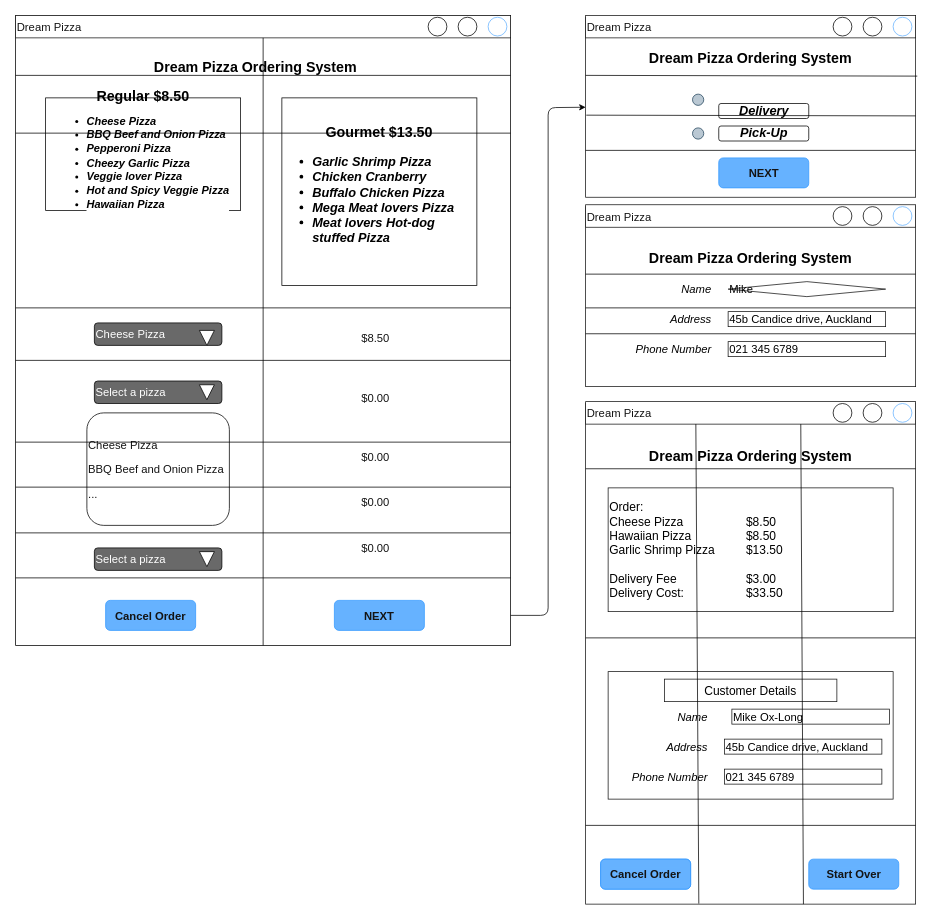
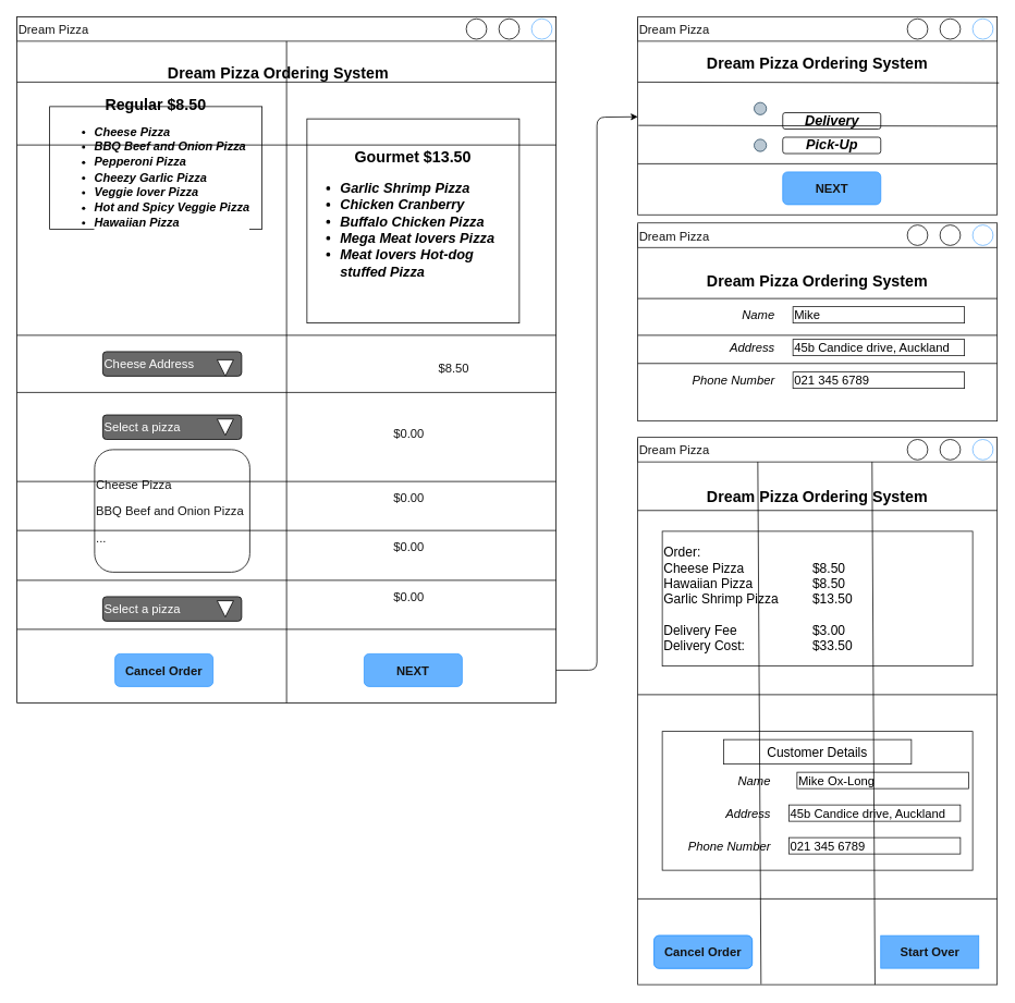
- <mxCell id="16" value="&lt;font style=&quot;font-size: 19px&quot;&gt;&lt;b&gt;Gourmet $13.50&lt;/b&gt;&lt;/font&gt;&lt;span lang=&quot;EN-US&quot; class=&quot;TextRun SCXW220701128 BCX0&quot; style=&quot;background-color: transparent ; font-size: 11pt ; text-align: left ; margin: 0px ; padding: 0px ; font-style: italic ; line-height: 18px ; font-family: &amp;#34;calibri&amp;#34; , &amp;#34;calibri_embeddedfont&amp;#34; , &amp;#34;calibri_msfontservice&amp;#34; , sans-serif ; font-weight: bold&quot;&gt;&lt;br&gt;&lt;/span&gt;&lt;ul style=&quot;font-size: 17px&quot;&gt;&lt;li style=&quot;text-align: left&quot;&gt;&lt;b&gt;&lt;i&gt;&lt;span lang=&quot;EN-US&quot; class=&quot;TextRun SCXW220701128 BCX0&quot; style=&quot;background-color: transparent ; margin: 0px ; padding: 0px ; line-height: 18px ; font-family: &amp;#34;calibri&amp;#34; , &amp;#34;calibri_embeddedfont&amp;#34; , &amp;#34;calibri_msfontservice&amp;#34; , sans-serif&quot;&gt;Garlic Shrimp Pizza&lt;/span&gt;&lt;span class=&quot;EOP SCXW220701128 BCX0&quot; style=&quot;background-color: transparent ; text-align: left ; margin: 0px ; padding: 0px ; line-height: 18px ; font-family: &amp;#34;calibri&amp;#34; , &amp;#34;calibri_embeddedfont&amp;#34; , &amp;#34;calibri_msfontservice&amp;#34; , sans-serif&quot;&gt;&amp;nbsp;&lt;/span&gt;&lt;/i&gt;&lt;/b&gt;&lt;/li&gt;&lt;li style=&quot;text-align: left&quot;&gt;&lt;span class=&quot;EOP SCXW220701128 BCX0&quot; style=&quot;background-color: transparent ; text-align: left ; margin: 0px ; padding: 0px ; line-height: 18px ; font-family: &amp;#34;calibri&amp;#34; , &amp;#34;calibri_embeddedfont&amp;#34; , &amp;#34;calibri_msfontservice&amp;#34; , sans-serif&quot;&gt;&lt;b&gt;&lt;i&gt;Chicken Cranberry&lt;/i&gt;&lt;/b&gt;&lt;/span&gt;&lt;/li&gt;&lt;li style=&quot;text-align: left&quot;&gt;&lt;span class=&quot;EOP SCXW220701128 BCX0&quot; style=&quot;background-color: transparent ; text-align: left ; margin: 0px ; padding: 0px ; line-height: 18px ; font-family: &amp;#34;calibri&amp;#34; , &amp;#34;calibri_embeddedfont&amp;#34; , &amp;#34;calibri_msfontservice&amp;#34; , sans-serif&quot;&gt;&lt;b&gt;&lt;i&gt;Buffalo Chicken Pizza&lt;/i&gt;&lt;/b&gt;&lt;/span&gt;&lt;/li&gt;&lt;li style=&quot;text-align: left&quot;&gt;&lt;span class=&quot;EOP SCXW220701128 BCX0&quot; style=&quot;background-color: transparent ; text-align: left ; margin: 0px ; padding: 0px ; line-height: 18px ; font-family: &amp;#34;calibri&amp;#34; , &amp;#34;calibri_embeddedfont&amp;#34; , &amp;#34;calibri_msfontservice&amp;#34; , sans-serif&quot;&gt;&lt;b&gt;&lt;i&gt;Mega Meat lovers Pizza&lt;/i&gt;&lt;/b&gt;&lt;/span&gt;&lt;/li&gt;&lt;li style=&quot;text-align: left&quot;&gt;&lt;span class=&quot;EOP SCXW220701128 BCX0&quot; style=&quot;background-color: transparent ; text-align: left ; margin: 0px ; padding: 0px ; line-height: 18px ; font-family: &amp;#34;calibri&amp;#34; , &amp;#34;calibri_embeddedfont&amp;#34; , &amp;#34;calibri_msfontservice&amp;#34; , sans-serif&quot;&gt;&lt;b&gt;&lt;i&gt;Meat lovers Hot-dog stuffed Pizza&lt;/i&gt;&lt;/b&gt;&lt;/span&gt;&lt;/li&gt;&lt;/ul&gt;" style="rounded=0;whiteSpace=wrap;html=1;" parent="1" vertex="1"><mxGeometry x="375" y="130" width="260" height="250" as="geometry" /></mxCell>
+ <mxCell id="16" value="&lt;font style=&quot;font-size: 19px&quot;&gt;&lt;b&gt;Gourmet $13.50&lt;/b&gt;&lt;/font&gt;&lt;span lang=&quot;EN-US&quot; class=&quot;TextRun SCXW220701128 BCX0&quot; style=&quot;background-color: transparent ; font-size: 11pt ; text-align: left ; margin: 0px ; padding: 0px ; font-style: italic ; line-height: 18px ; font-family: &amp;#34;calibri&amp;#34; , &amp;#34;calibri_embeddedfont&amp;#34; , &amp;#34;calibri_msfontservice&amp;#34; , sans-serif ; font-weight: bold&quot;&gt;&lt;br&gt;&lt;/span&gt;&lt;ul style=&quot;font-size: 17px&quot;&gt;&lt;li style=&quot;text-align: left&quot;&gt;&lt;b&gt;&lt;i&gt;&lt;span lang=&quot;EN-US&quot; class=&quot;TextRun SCXW220701128 BCX0&quot; style=&quot;background-color: transparent ; margin: 0px ; padding: 0px ; line-height: 18px ; font-family: &amp;#34;calibri&amp;#34; , &amp;#34;calibri_embeddedfont&amp;#34; , &amp;#34;calibri_msfontservice&amp;#34; , sans-serif&quot;&gt;Garlic Shrimp Pizza&lt;/span&gt;&lt;span class=&quot;EOP SCXW220701128 BCX0&quot; style=&quot;background-color: transparent ; text-align: left ; margin: 0px ; padding: 0px ; line-height: 18px ; font-family: &amp;#34;calibri&amp;#34; , &amp;#34;calibri_embeddedfont&amp;#34; , &amp;#34;calibri_msfontservice&amp;#34; , sans-serif&quot;&gt;&amp;nbsp;&lt;/span&gt;&lt;/i&gt;&lt;/b&gt;&lt;/li&gt;&lt;li style=&quot;text-align: left&quot;&gt;&lt;span class=&quot;EOP SCXW220701128 BCX0&quot; style=&quot;background-color: transparent ; text-align: left ; margin: 0px ; padding: 0px ; line-height: 18px ; font-family: &amp;#34;calibri&amp;#34; , &amp;#34;calibri_embeddedfont&amp;#34; , &amp;#34;calibri_msfontservice&amp;#34; , sans-serif&quot;&gt;&lt;b&gt;&lt;i&gt;Chicken Cranberry&lt;/i&gt;&lt;/b&gt;&lt;/span&gt;&lt;/li&gt;&lt;li style=&quot;text-align: left&quot;&gt;&lt;span class=&quot;EOP SCXW220701128 BCX0&quot; style=&quot;background-color: transparent ; text-align: left ; margin: 0px ; padding: 0px ; line-height: 18px ; font-family: &amp;#34;calibri&amp;#34; , &amp;#34;calibri_embeddedfont&amp;#34; , &amp;#34;calibri_msfontservice&amp;#34; , sans-serif&quot;&gt;&lt;b&gt;&lt;i&gt;Buffalo Chicken Pizza&lt;/i&gt;&lt;/b&gt;&lt;/span&gt;&lt;/li&gt;&lt;li style=&quot;text-align: left&quot;&gt;&lt;span class=&quot;EOP SCXW220701128 BCX0&quot; style=&quot;background-color: transparent ; text-align: left ; margin: 0px ; padding: 0px ; line-height: 18px ; font-family: &amp;#34;calibri&amp;#34; , &amp;#34;calibri_embeddedfont&amp;#34; , &amp;#34;calibri_msfontservice&amp;#34; , sans-serif&quot;&gt;&lt;b&gt;&lt;i&gt;Mega Meat lovers Pizza&lt;/i&gt;&lt;/b&gt;&lt;/span&gt;&lt;/li&gt;&lt;li style=&quot;text-align: left&quot;&gt;&lt;span class=&quot;EOP SCXW220701128 BCX0&quot; style=&quot;background-color: transparent ; text-align: left ; margin: 0px ; padding: 0px ; line-height: 18px ; font-family: &amp;#34;calibri&amp;#34; , &amp;#34;calibri_embeddedfont&amp;#34; , &amp;#34;calibri_msfontservice&amp;#34; , sans-serif&quot;&gt;&lt;b&gt;&lt;i&gt;Meat lovers Hot-dog stuffed Pizza&lt;/i&gt;&lt;/b&gt;&lt;/span&gt;&lt;/li&gt;&lt;/ul&gt;" style="rounded=0;whiteSpace=wrap;html=1;" parent="1" vertex="1"><mxGeometry x="375" y="145" width="260" height="250" as="geometry" /></mxCell>
- <mxCell id="44" value="Mike" style="rhombus;whiteSpace=wrap;html=1;fontSize=15;strokeColor=#141414;align=left;" parent="1" vertex="1"><mxGeometry x="970" y="375" width="210" height="20" as="geometry" /></mxCell>
+ <mxCell id="44" value="Mike" style="rounded=0;whiteSpace=wrap;html=1;fontSize=15;strokeColor=#141414;align=left;" parent="1" vertex="1"><mxGeometry x="970" y="375" width="210" height="20" as="geometry" /></mxCell>
- <mxCell id="17" value="&lt;font style=&quot;font-size: 15px&quot; color=&quot;#ffffff&quot;&gt;Cheese Pizza&lt;/font&gt;" style="rounded=1;whiteSpace=wrap;html=1;fontFamily=Helvetica;fontSize=17;align=left;fillColor=#696969;" parent="1" vertex="1"><mxGeometry x="125" y="430" width="170" height="30" as="geometry" /></mxCell>
+ <mxCell id="17" value="&lt;font style=&quot;font-size: 15px&quot; color=&quot;#ffffff&quot;&gt;Cheese Address&lt;/font&gt;" style="rounded=1;whiteSpace=wrap;html=1;fontFamily=Helvetica;fontSize=17;align=left;fillColor=#696969;" parent="1" vertex="1"><mxGeometry x="125" y="430" width="170" height="30" as="geometry" /></mxCell>
- <mxCell id="21" value="$8.50" style="rounded=0;whiteSpace=wrap;html=1;labelBackgroundColor=#FFFFFF;fontFamily=Helvetica;fontSize=15;fontColor=#141414;fillColor=#FFFFFF;strokeColor=#FFFFFF;" parent="1" vertex="1"><mxGeometry x="440" y="420" width="120" height="60" as="geometry" /></mxCell>
+ <mxCell id="21" value="$8.50" style="rounded=0;whiteSpace=wrap;html=1;labelBackgroundColor=#FFFFFF;fontFamily=Helvetica;fontSize=15;fontColor=#141414;fillColor=#FFFFFF;strokeColor=#FFFFFF;" parent="1" vertex="1"><mxGeometry x="495" y="420" width="120" height="60" as="geometry" /></mxCell>
- <mxCell id="61" value="&lt;b&gt;Start Over&lt;/b&gt;" style="rounded=1;whiteSpace=wrap;html=1;labelBackgroundColor=#66B2FF;fontFamily=Helvetica;fontSize=15;fontColor=#141414;strokeColor=#3399FF;fillColor=#66B2FF;" parent="1" vertex="1"><mxGeometry x="1077.5" y="1145" width="120" height="40" as="geometry" /></mxCell>
+ <mxCell id="61" value="&lt;b&gt;Start Over&lt;/b&gt;" style="whiteSpace=wrap;html=1;labelBackgroundColor=#66B2FF;fontFamily=Helvetica;fontSize=15;fontColor=#141414;strokeColor=#3399FF;fillColor=#66B2FF;rounded=0;" parent="1" vertex="1"><mxGeometry x="1077.5" y="1145" width="120" height="40" as="geometry" /></mxCell>
